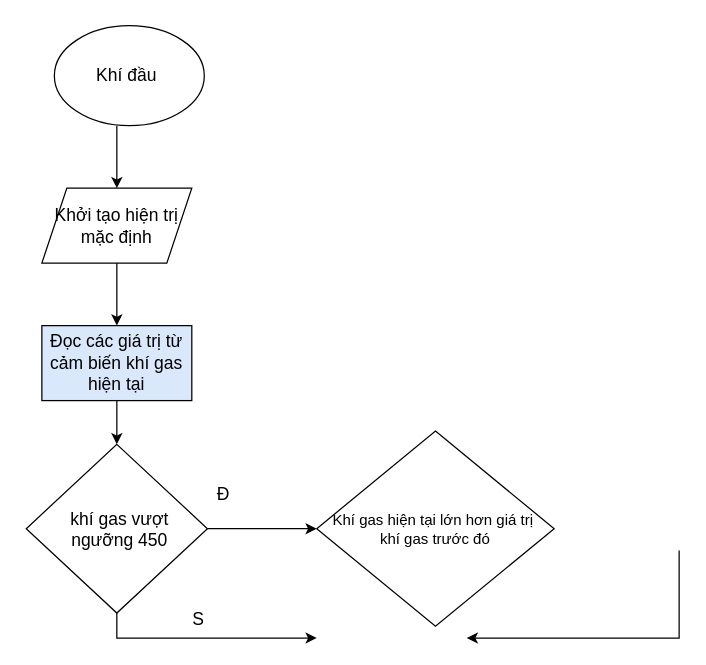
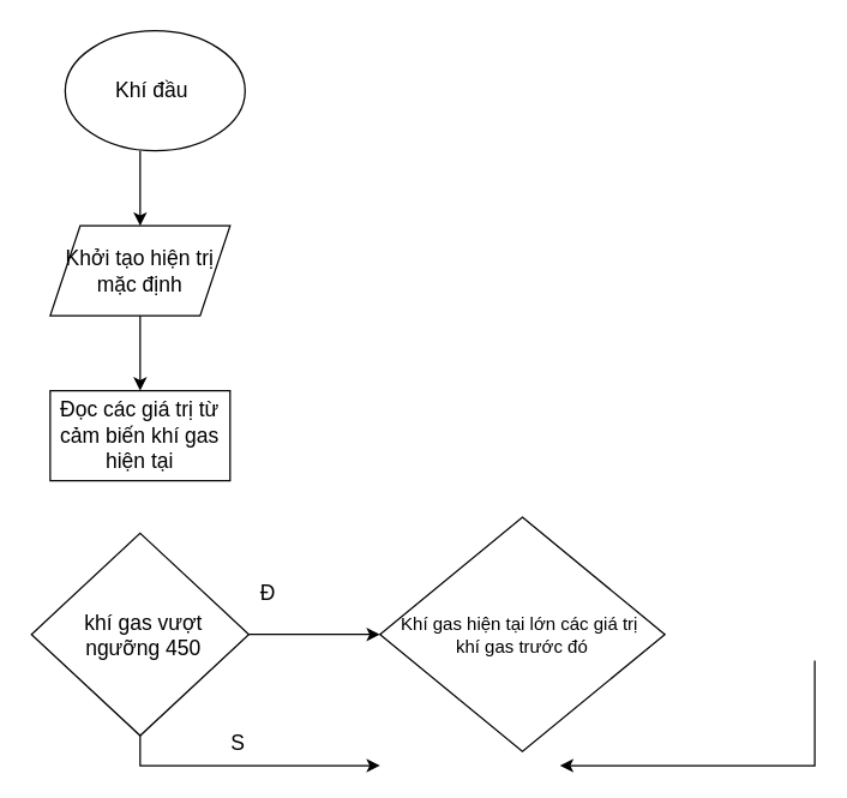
- <mxCell id="4" value="Đọc các giá trị từ cảm biến khí gas hiện tại" style="rounded=0;whiteSpace=wrap;html=1;fontSize=14;fillColor=#dae8fc;" parent="1" vertex="1"><mxGeometry x="33" y="260" width="120" height="60" as="geometry" /></mxCell>
+ <mxCell id="4" value="Đọc các giá trị từ cảm biến khí gas hiện tại" style="rounded=0;whiteSpace=wrap;html=1;fontSize=14;" parent="1" vertex="1"><mxGeometry x="33" y="260" width="120" height="60" as="geometry" /></mxCell>
- <mxCell id="8" value="" style="endArrow=classic;html=1;rounded=0;entryX=0.5;entryY=0;entryDx=0;entryDy=0;exitX=0.5;exitY=1;exitDx=0;exitDy=0;fontSize=14;" parent="1" source="4" target="5" edge="1"><mxGeometry width="50" height="50" relative="1" as="geometry"><mxPoint x="63" y="370" as="sourcePoint" /><mxPoint x="113" y="320" as="targetPoint" /></mxGeometry></mxCell>
- <mxCell id="14" value="Khí gas hiện tại lớn hơn giá trị&amp;nbsp;&lt;div&gt;khí gas trước đó&lt;/div&gt;" style="rhombus;whiteSpace=wrap;html=1;" vertex="1" parent="1"><mxGeometry x="253" y="344.38" width="190" height="156.25" as="geometry" /></mxCell>
+ <mxCell id="14" value="Khí gas hiện tại lớn các giá trị&amp;nbsp;&lt;div&gt;khí gas trước đó&lt;/div&gt;" style="rhombus;whiteSpace=wrap;html=1;" vertex="1" parent="1"><mxGeometry x="253" y="344.38" width="190" height="156.25" as="geometry" /></mxCell>
